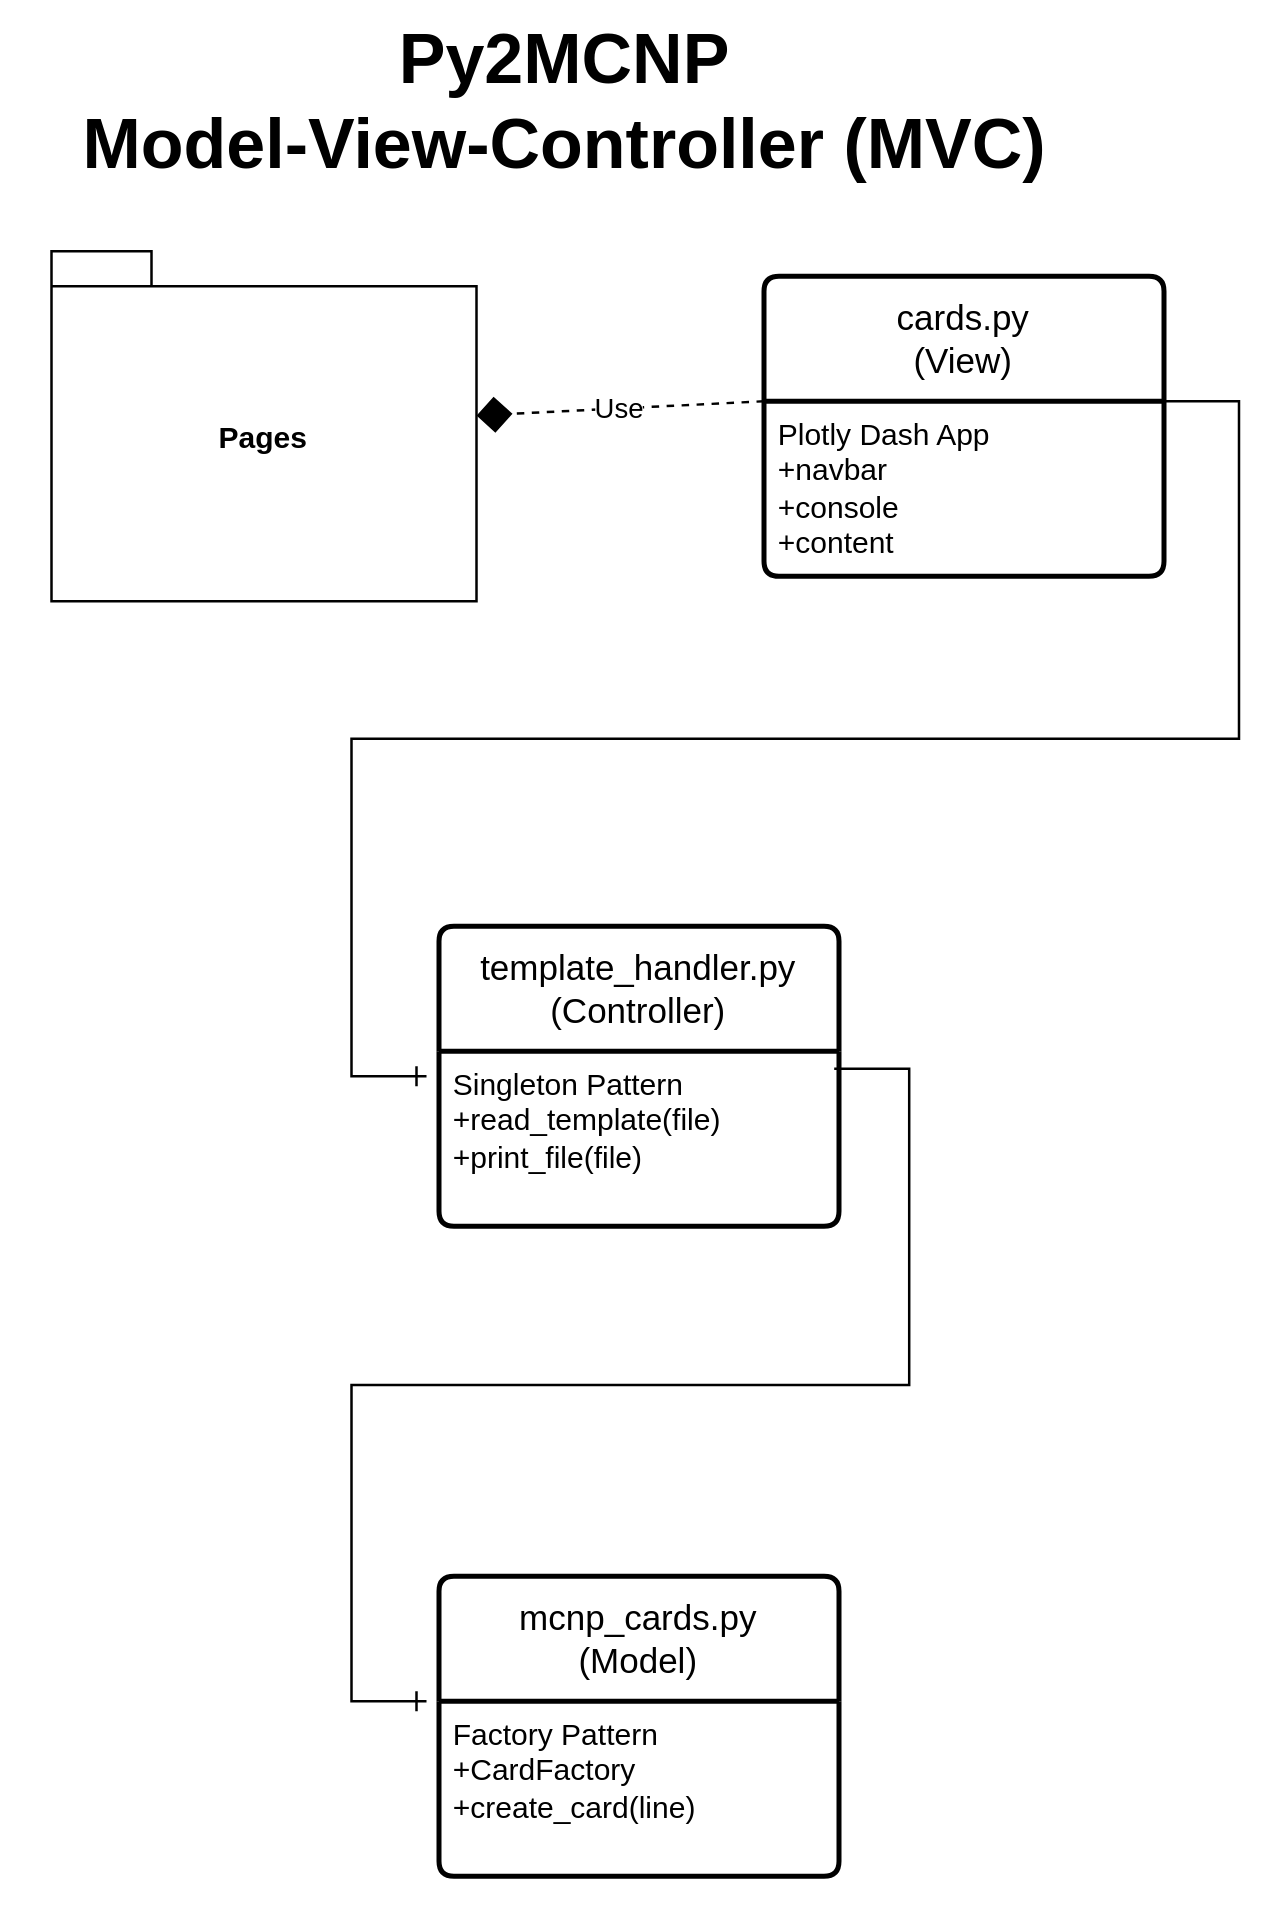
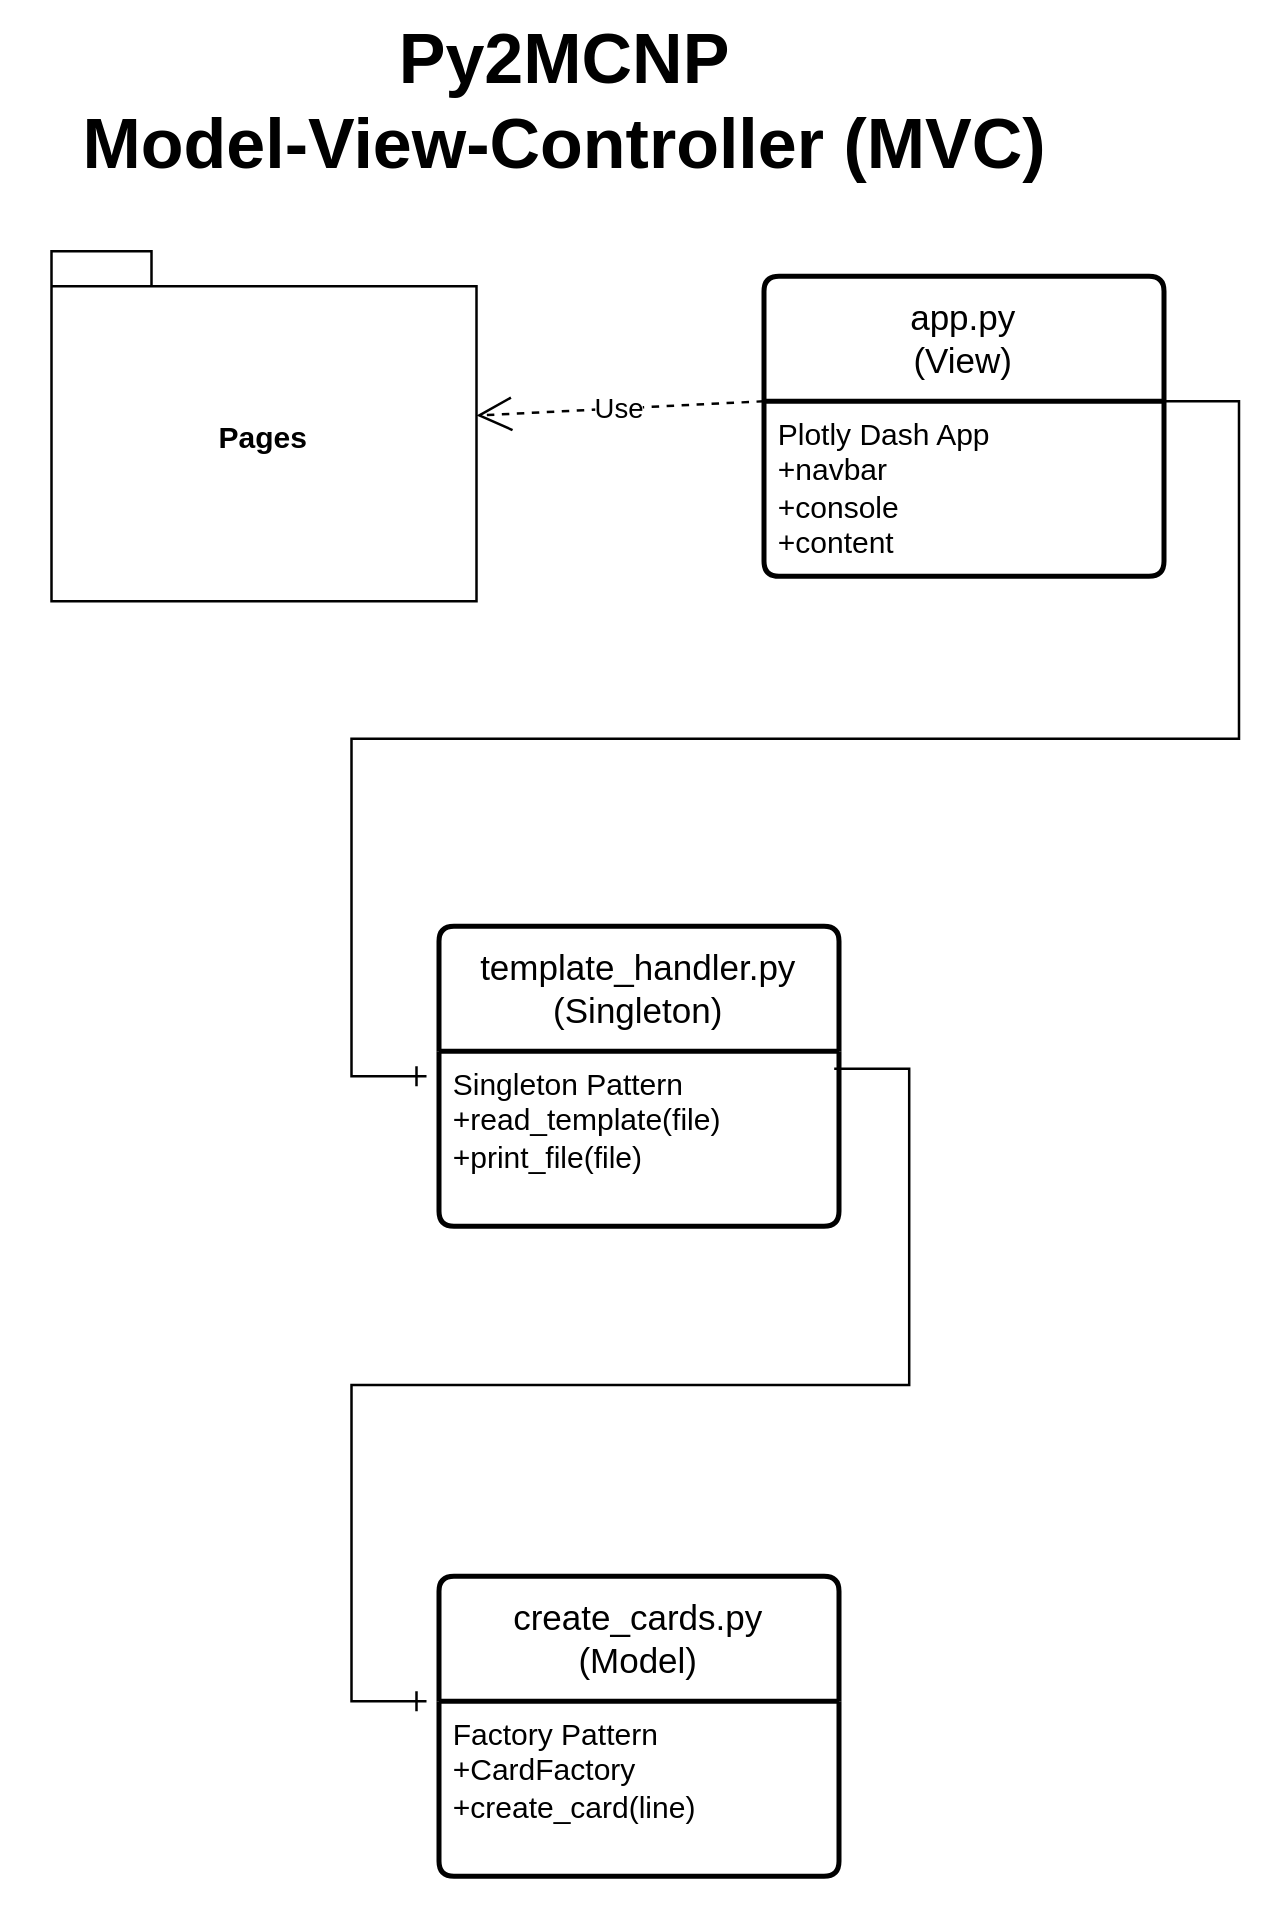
- <mxCell id="2" value="cards.py&lt;br&gt;(View)" style="swimlane;childLayout=stackLayout;horizontal=1;startSize=50;horizontalStack=0;rounded=1;fontSize=14;fontStyle=0;strokeWidth=2;resizeParent=0;resizeLast=1;shadow=0;dashed=0;align=center;arcSize=4;whiteSpace=wrap;html=1;" parent="1" vertex="1"><mxGeometry x="305" y="110" width="160" height="120" as="geometry"><mxRectangle x="345" y="200" width="80" height="50" as="alternateBounds" /></mxGeometry></mxCell>
+ <mxCell id="2" value="app.py&lt;br&gt;(View)" style="swimlane;childLayout=stackLayout;horizontal=1;startSize=50;horizontalStack=0;rounded=1;fontSize=14;fontStyle=0;strokeWidth=2;resizeParent=0;resizeLast=1;shadow=0;dashed=0;align=center;arcSize=4;whiteSpace=wrap;html=1;" parent="1" vertex="1"><mxGeometry x="305" y="110" width="160" height="120" as="geometry"><mxRectangle x="345" y="200" width="80" height="50" as="alternateBounds" /></mxGeometry></mxCell>
- <mxCell id="12" value="Use" style="endArrow=diamond;endSize=12;dashed=1;html=1;rounded=0;exitX=0;exitY=0;exitDx=0;exitDy=0;" edge="1" parent="1" source="3" target="11"><mxGeometry width="160" relative="1" as="geometry"><mxPoint x="170" y="165" as="sourcePoint" /><mxPoint x="74" y="170" as="targetPoint" /></mxGeometry></mxCell>
+ <mxCell id="12" value="Use" style="endArrow=open;endSize=12;dashed=1;html=1;rounded=0;exitX=0;exitY=0;exitDx=0;exitDy=0;" edge="1" parent="1" source="3" target="11"><mxGeometry width="160" relative="1" as="geometry"><mxPoint x="170" y="165" as="sourcePoint" /><mxPoint x="74" y="170" as="targetPoint" /></mxGeometry></mxCell>
- <mxCell id="4" value="template_handler.py&lt;br&gt;(Controller)" style="swimlane;childLayout=stackLayout;horizontal=1;startSize=50;horizontalStack=0;rounded=1;fontSize=14;fontStyle=0;strokeWidth=2;resizeParent=0;resizeLast=1;shadow=0;dashed=0;align=center;arcSize=4;whiteSpace=wrap;html=1;" parent="1" vertex="1"><mxGeometry x="175" y="370" width="160" height="120" as="geometry" /></mxCell>
+ <mxCell id="4" value="template_handler.py&lt;br&gt;(Singleton)" style="swimlane;childLayout=stackLayout;horizontal=1;startSize=50;horizontalStack=0;rounded=1;fontSize=14;fontStyle=0;strokeWidth=2;resizeParent=0;resizeLast=1;shadow=0;dashed=0;align=center;arcSize=4;whiteSpace=wrap;html=1;" parent="1" vertex="1"><mxGeometry x="175" y="370" width="160" height="120" as="geometry" /></mxCell>
- <mxCell id="7" value="mcnp_cards.py&lt;br&gt;(Model)" style="swimlane;childLayout=stackLayout;horizontal=1;startSize=50;horizontalStack=0;rounded=1;fontSize=14;fontStyle=0;strokeWidth=2;resizeParent=0;resizeLast=1;shadow=0;dashed=0;align=center;arcSize=4;whiteSpace=wrap;html=1;" parent="1" vertex="1"><mxGeometry x="175" y="630" width="160" height="120" as="geometry" /></mxCell>
+ <mxCell id="7" value="create_cards.py&lt;br&gt;(Model)" style="swimlane;childLayout=stackLayout;horizontal=1;startSize=50;horizontalStack=0;rounded=1;fontSize=14;fontStyle=0;strokeWidth=2;resizeParent=0;resizeLast=1;shadow=0;dashed=0;align=center;arcSize=4;whiteSpace=wrap;html=1;" parent="1" vertex="1"><mxGeometry x="175" y="630" width="160" height="120" as="geometry" /></mxCell>
